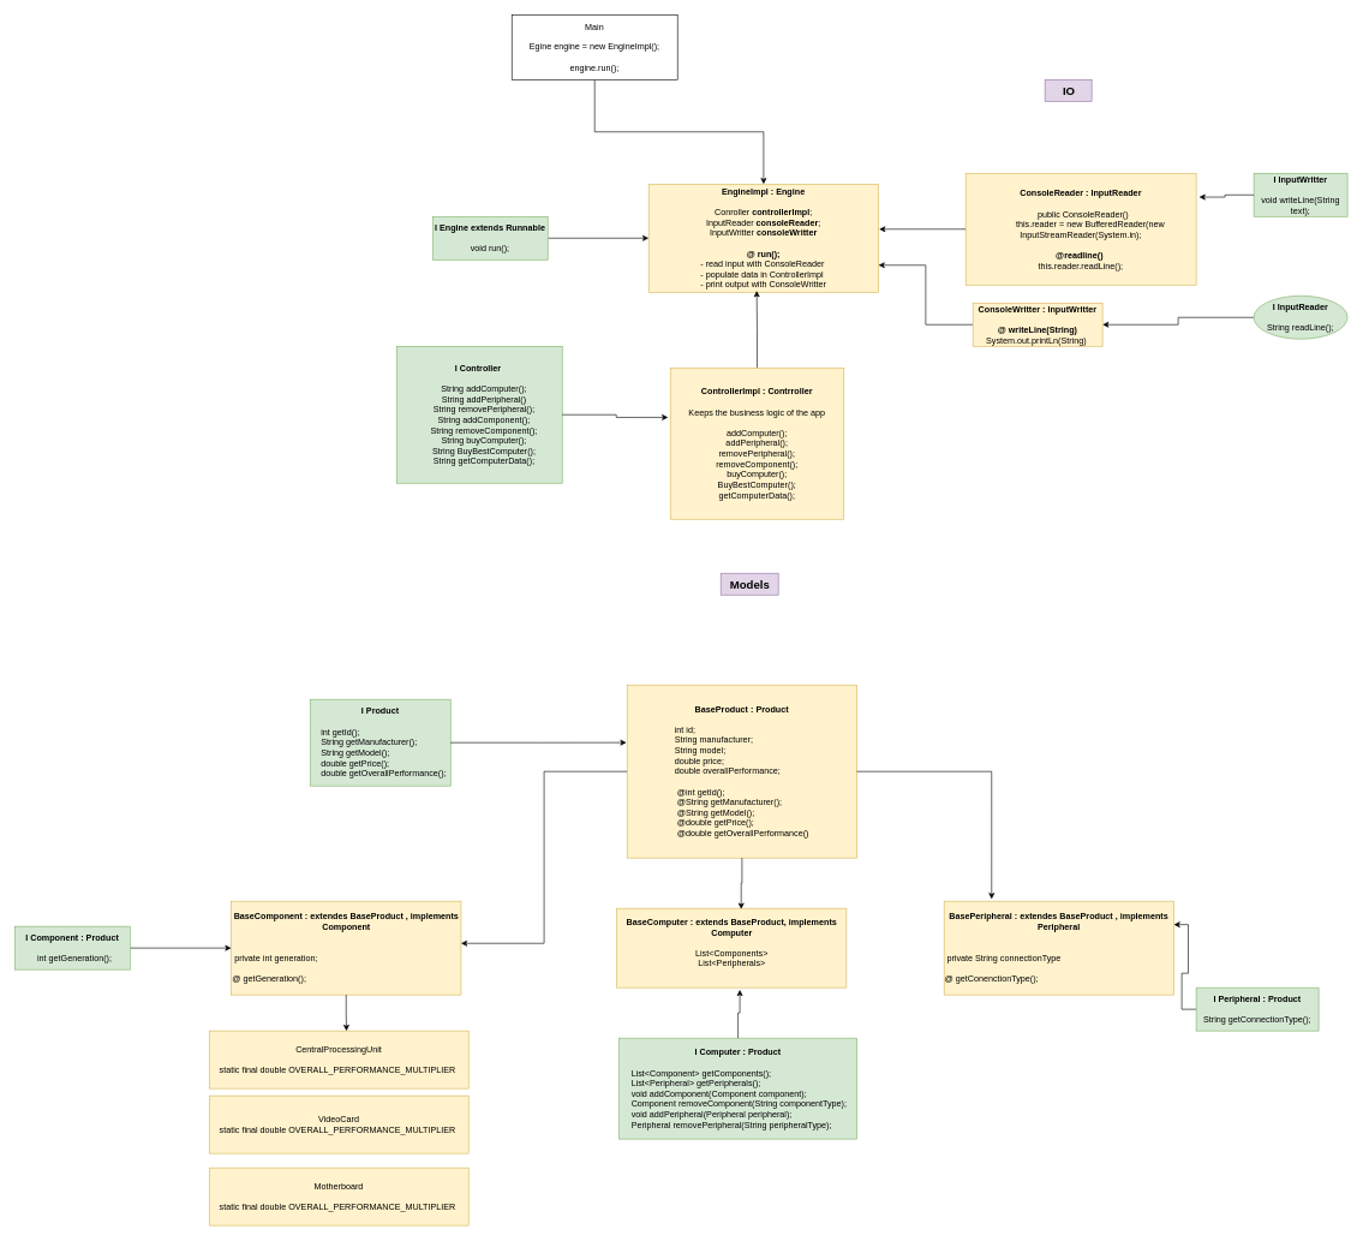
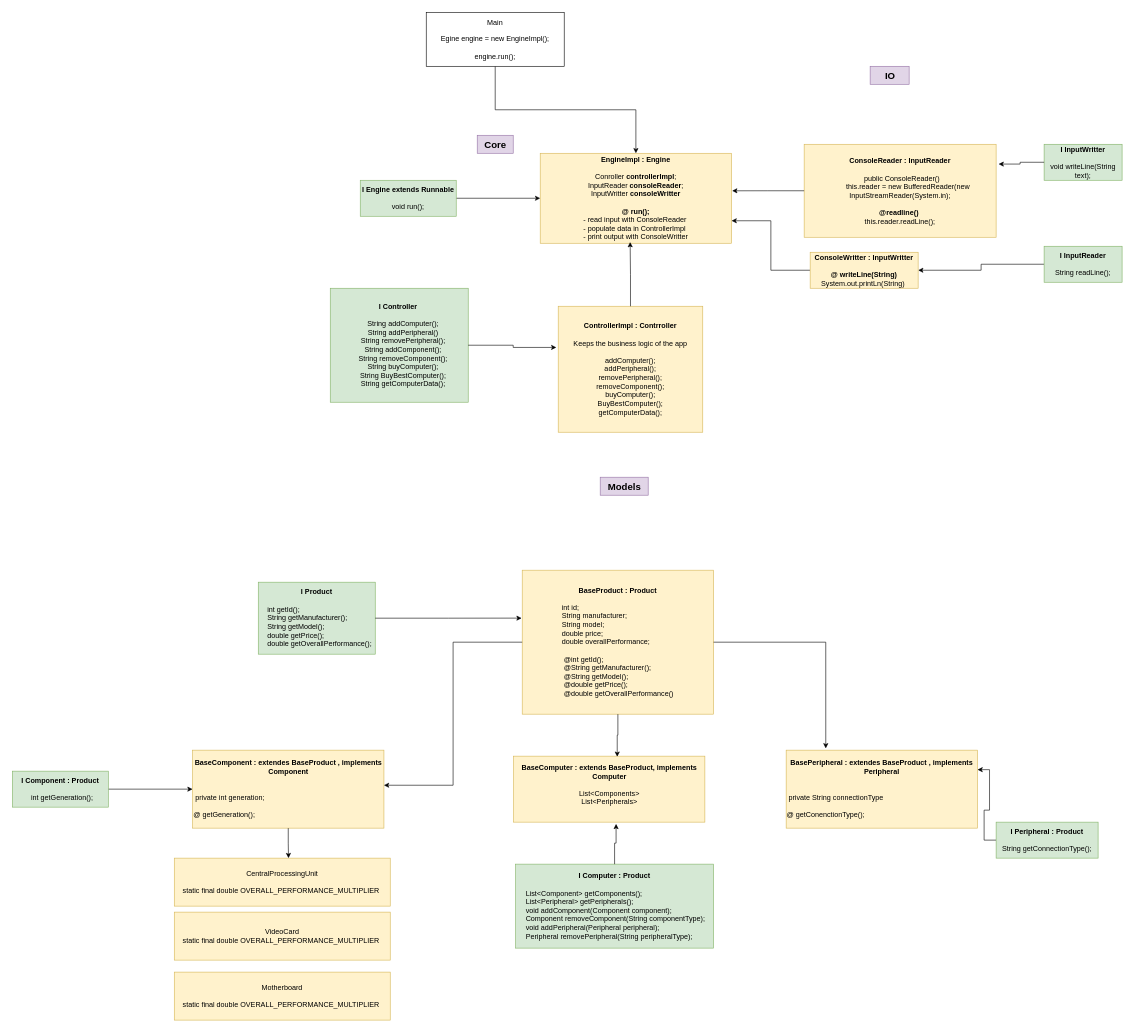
+ <mxCell id="5" value="&lt;font style=&quot;font-size: 16px;&quot;&gt;&lt;b&gt;Core&lt;/b&gt;&lt;/font&gt;" style="text;html=1;align=center;verticalAlign=middle;resizable=0;points=[];autosize=1;strokeColor=#9673a6;fillColor=#e1d5e7;" vertex="1" parent="1"><mxGeometry x="795" y="225" width="60" height="30" as="geometry" /></mxCell>
- <mxCell id="13" value="&lt;b&gt;I InputReader&lt;br&gt;&lt;/b&gt;&lt;br&gt;String readLine();" style="ellipse;whiteSpace=wrap;html=1;fillColor=#d5e8d4;strokeColor=#82b366;" vertex="1" parent="1"><mxGeometry x="1740" y="410" width="130" height="60" as="geometry" /></mxCell>
+ <mxCell id="13" value="&lt;b&gt;I InputReader&lt;br&gt;&lt;/b&gt;&lt;br&gt;String readLine();" style="whiteSpace=wrap;html=1;fillColor=#d5e8d4;strokeColor=#82b366;" vertex="1" parent="1"><mxGeometry x="1740" y="410" width="130" height="60" as="geometry" /></mxCell>
